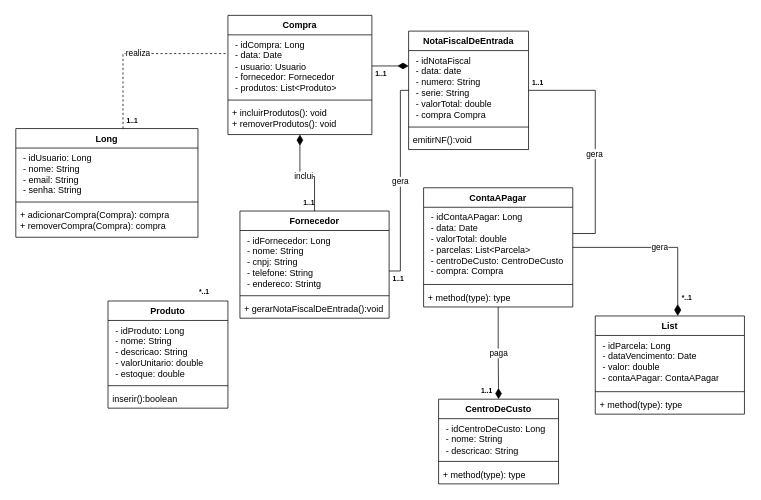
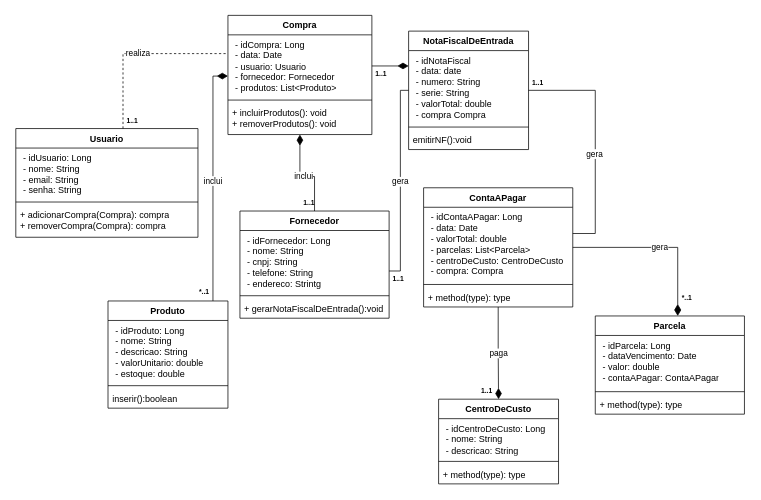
- <mxCell id="2" value="&lt;b style=&quot;border-color: var(--border-color);&quot;&gt;Long&lt;/b&gt;" style="swimlane;fontStyle=1;align=center;verticalAlign=top;childLayout=stackLayout;horizontal=1;startSize=26;horizontalStack=0;resizeParent=1;resizeParentMax=0;resizeLast=0;collapsible=1;marginBottom=0;whiteSpace=wrap;html=1;" vertex="1" parent="1"><mxGeometry x="20" y="171" width="243" height="145" as="geometry"><mxRectangle x="-149" width="90" height="30" as="alternateBounds" /></mxGeometry></mxCell>
+ <mxCell id="2" value="&lt;b style=&quot;border-color: var(--border-color);&quot;&gt;Usuario&lt;/b&gt;" style="swimlane;fontStyle=1;align=center;verticalAlign=top;childLayout=stackLayout;horizontal=1;startSize=26;horizontalStack=0;resizeParent=1;resizeParentMax=0;resizeLast=0;collapsible=1;marginBottom=0;whiteSpace=wrap;html=1;" vertex="1" parent="1"><mxGeometry x="20" y="171" width="243" height="145" as="geometry"><mxRectangle x="-149" width="90" height="30" as="alternateBounds" /></mxGeometry></mxCell>
+ <mxCell id="10" value="inclui" style="edgeStyle=orthogonalEdgeStyle;rounded=0;orthogonalLoop=1;jettySize=auto;html=1;endArrow=diamondThin;endFill=1;startArrow=none;startFill=0;endSize=12;" edge="1" parent="1" source="11" target="6"><mxGeometry relative="1" as="geometry"><Array as="points"><mxPoint x="283" y="101" /></Array></mxGeometry></mxCell>
- <mxCell id="25" value="&lt;b style=&quot;border-color: var(--border-color);&quot;&gt;List&lt;/b&gt;" style="swimlane;fontStyle=1;align=center;verticalAlign=top;childLayout=stackLayout;horizontal=1;startSize=26;horizontalStack=0;resizeParent=1;resizeParentMax=0;resizeLast=0;collapsible=1;marginBottom=0;whiteSpace=wrap;html=1;" vertex="1" parent="1"><mxGeometry x="793" y="421" width="199" height="131" as="geometry" /></mxCell>
+ <mxCell id="25" value="&lt;b style=&quot;border-color: var(--border-color);&quot;&gt;Parcela&lt;/b&gt;" style="swimlane;fontStyle=1;align=center;verticalAlign=top;childLayout=stackLayout;horizontal=1;startSize=26;horizontalStack=0;resizeParent=1;resizeParentMax=0;resizeLast=0;collapsible=1;marginBottom=0;whiteSpace=wrap;html=1;" vertex="1" parent="1"><mxGeometry x="793" y="421" width="199" height="131" as="geometry" /></mxCell>
